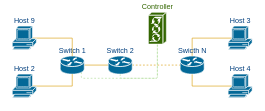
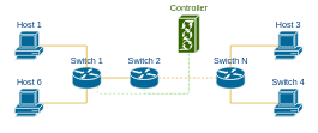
- <mxCell id="9" value="Host 9" style="shape=mxgraph.cisco.computers_and_peripherals.pc;sketch=0;html=1;pointerEvents=1;dashed=0;fillColor=#036897;strokeColor=#ffffff;strokeWidth=1;verticalLabelPosition=top;verticalAlign=bottom;align=center;outlineConnect=0;labelPosition=center;fontColor=#003E7D;" vertex="1" parent="1"><mxGeometry x="20" y="43" width="40" height="40" as="geometry" /></mxCell>
+ <mxCell id="9" value="Host 1" style="shape=mxgraph.cisco.computers_and_peripherals.pc;sketch=0;html=1;pointerEvents=1;dashed=0;fillColor=#036897;strokeColor=#ffffff;strokeWidth=1;verticalLabelPosition=top;verticalAlign=bottom;align=center;outlineConnect=0;labelPosition=center;fontColor=#003E7D;" vertex="1" parent="1"><mxGeometry x="20" y="43" width="40" height="40" as="geometry" /></mxCell>
- <mxCell id="11" value="&lt;font style=&quot;font-size: 12px; line-height: 1.2;&quot;&gt;Host 2&lt;/font&gt;" style="shape=mxgraph.cisco.computers_and_peripherals.pc;sketch=0;html=1;pointerEvents=1;dashed=0;fillColor=#036897;strokeColor=#ffffff;strokeWidth=1;verticalLabelPosition=top;verticalAlign=bottom;align=center;outlineConnect=0;labelPosition=center;fontColor=#003E7D;" vertex="1" parent="1"><mxGeometry x="20" y="123" width="40" height="40" as="geometry" /></mxCell>
+ <mxCell id="11" value="&lt;font style=&quot;font-size: 12px; line-height: 1.2;&quot;&gt;Host 6&lt;/font&gt;" style="shape=mxgraph.cisco.computers_and_peripherals.pc;sketch=0;html=1;pointerEvents=1;dashed=0;fillColor=#036897;strokeColor=#ffffff;strokeWidth=1;verticalLabelPosition=top;verticalAlign=bottom;align=center;outlineConnect=0;labelPosition=center;fontColor=#003E7D;" vertex="1" parent="1"><mxGeometry x="20" y="123" width="40" height="40" as="geometry" /></mxCell>
- <mxCell id="15" value="Host 4" style="shape=mxgraph.cisco.computers_and_peripherals.pc;sketch=0;html=1;pointerEvents=1;dashed=0;fillColor=#036897;strokeColor=#ffffff;strokeWidth=1;verticalLabelPosition=top;verticalAlign=bottom;align=center;outlineConnect=0;labelPosition=center;fontColor=#003E7D;" vertex="1" parent="1"><mxGeometry x="380" y="123" width="40" height="40" as="geometry" /></mxCell>
+ <mxCell id="15" value="Switch 4" style="shape=mxgraph.cisco.computers_and_peripherals.pc;sketch=0;html=1;pointerEvents=1;dashed=0;fillColor=#036897;strokeColor=#ffffff;strokeWidth=1;verticalLabelPosition=top;verticalAlign=bottom;align=center;outlineConnect=0;labelPosition=center;fontColor=#003E7D;" vertex="1" parent="1"><mxGeometry x="380" y="123" width="40" height="40" as="geometry" /></mxCell>
